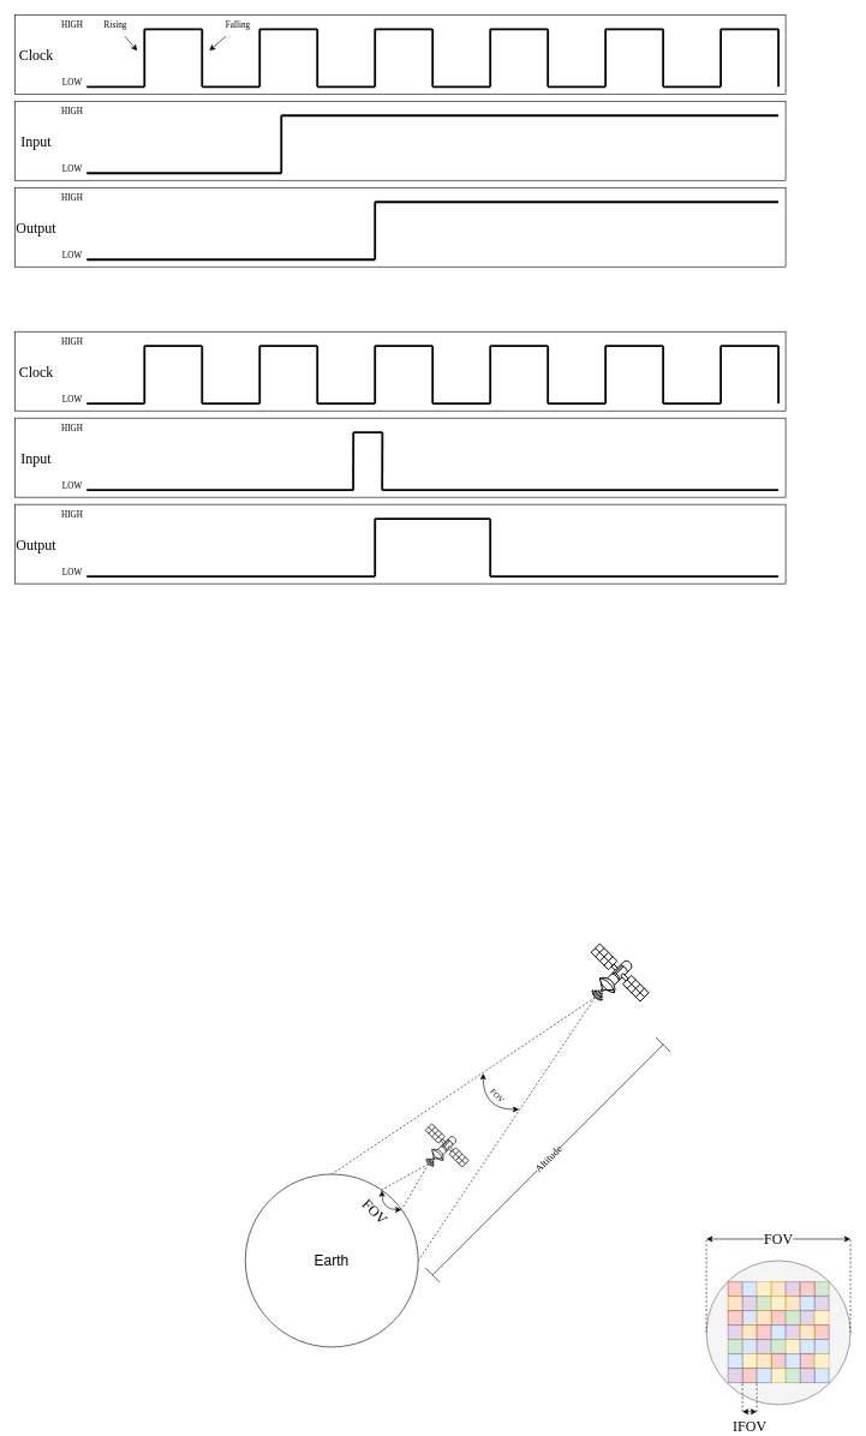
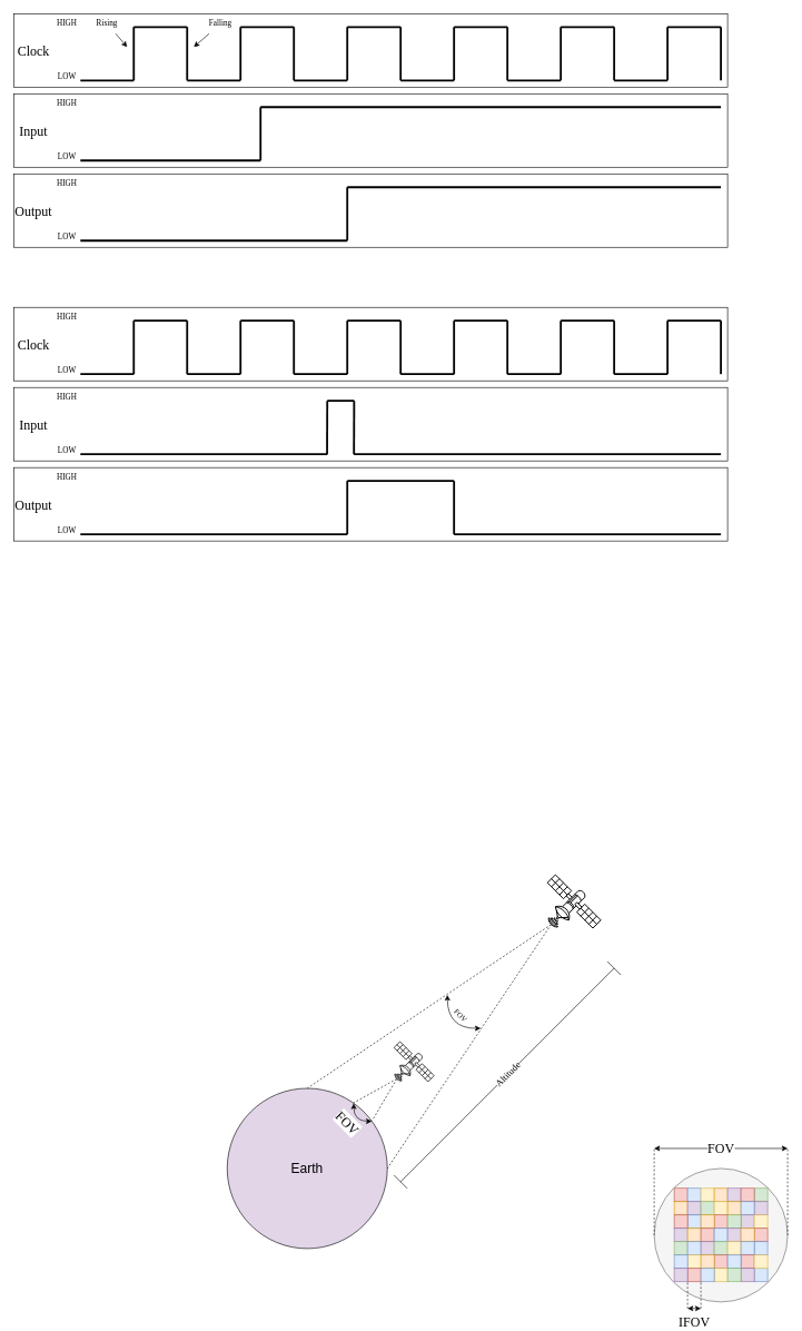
- <mxCell id="94" value="&lt;font style=&quot;font-size: 20px&quot;&gt;Earth&lt;/font&gt;" style="ellipse;whiteSpace=wrap;html=1;aspect=fixed;" parent="1" vertex="1"><mxGeometry x="340" y="1630" width="240" height="240" as="geometry" /></mxCell>
+ <mxCell id="94" value="&lt;font style=&quot;font-size: 20px&quot;&gt;Earth&lt;/font&gt;" style="ellipse;whiteSpace=wrap;html=1;aspect=fixed;fillColor=#e1d5e7;" parent="1" vertex="1"><mxGeometry x="340" y="1630" width="240" height="240" as="geometry" /></mxCell>
